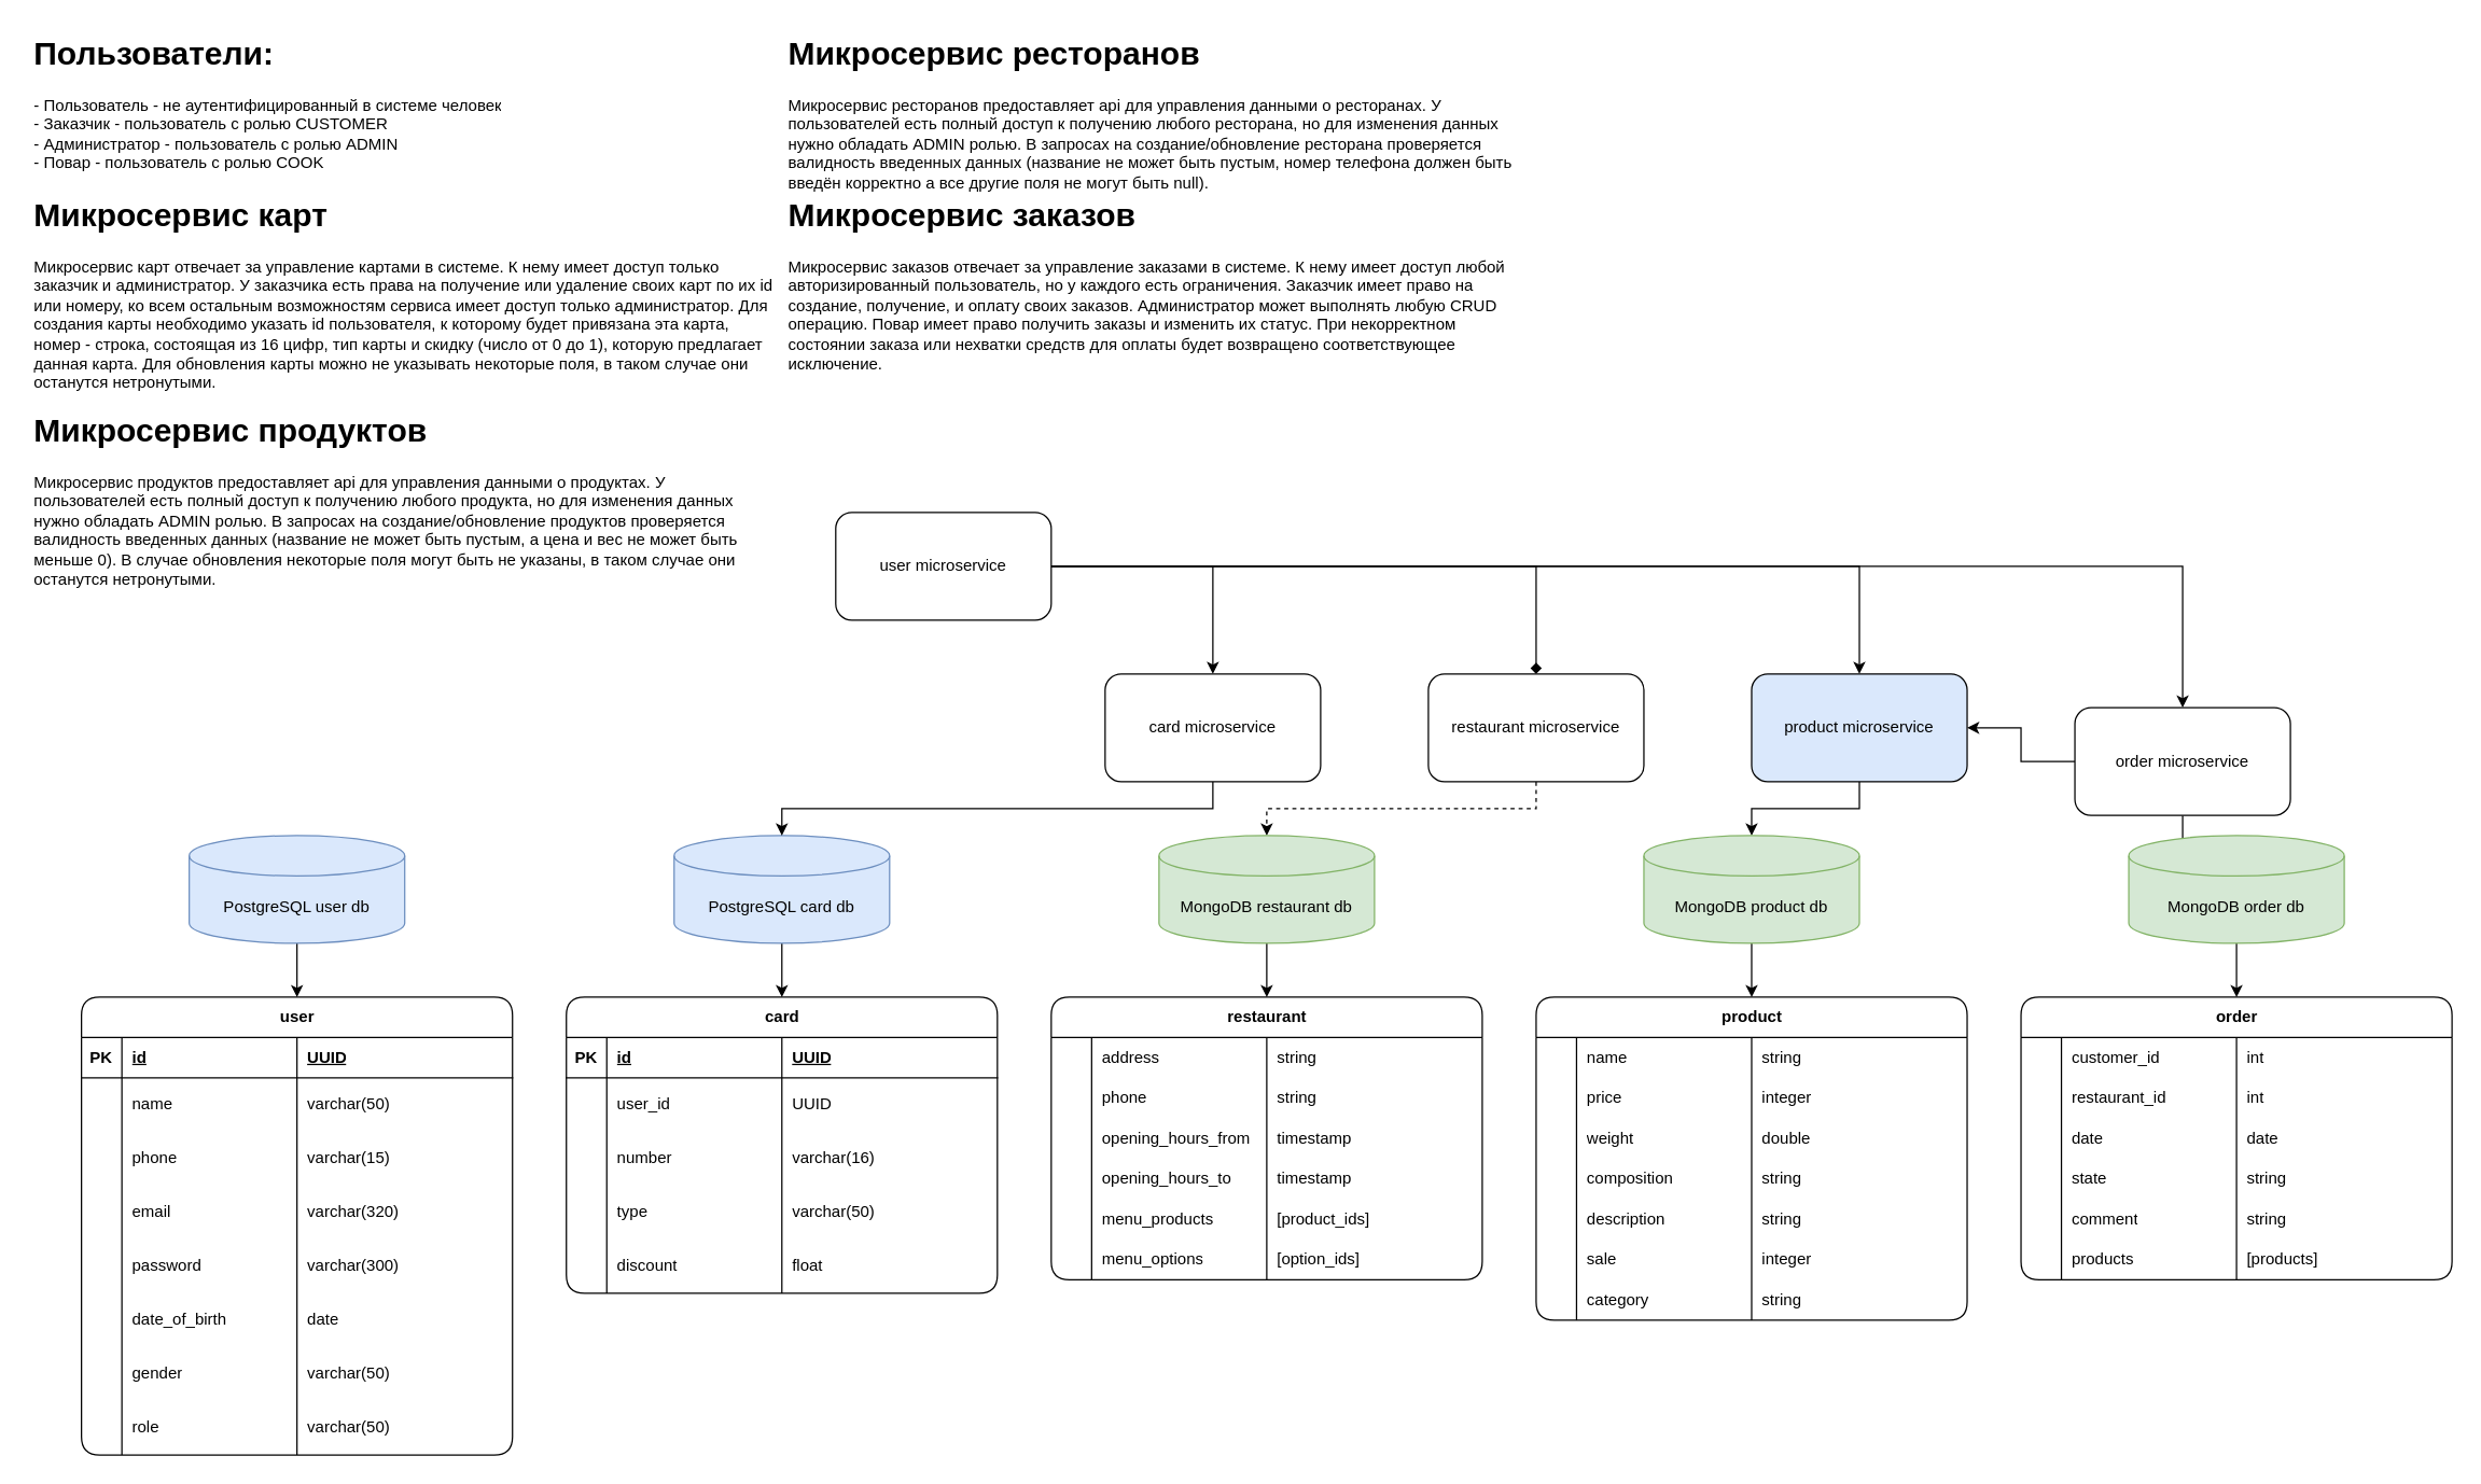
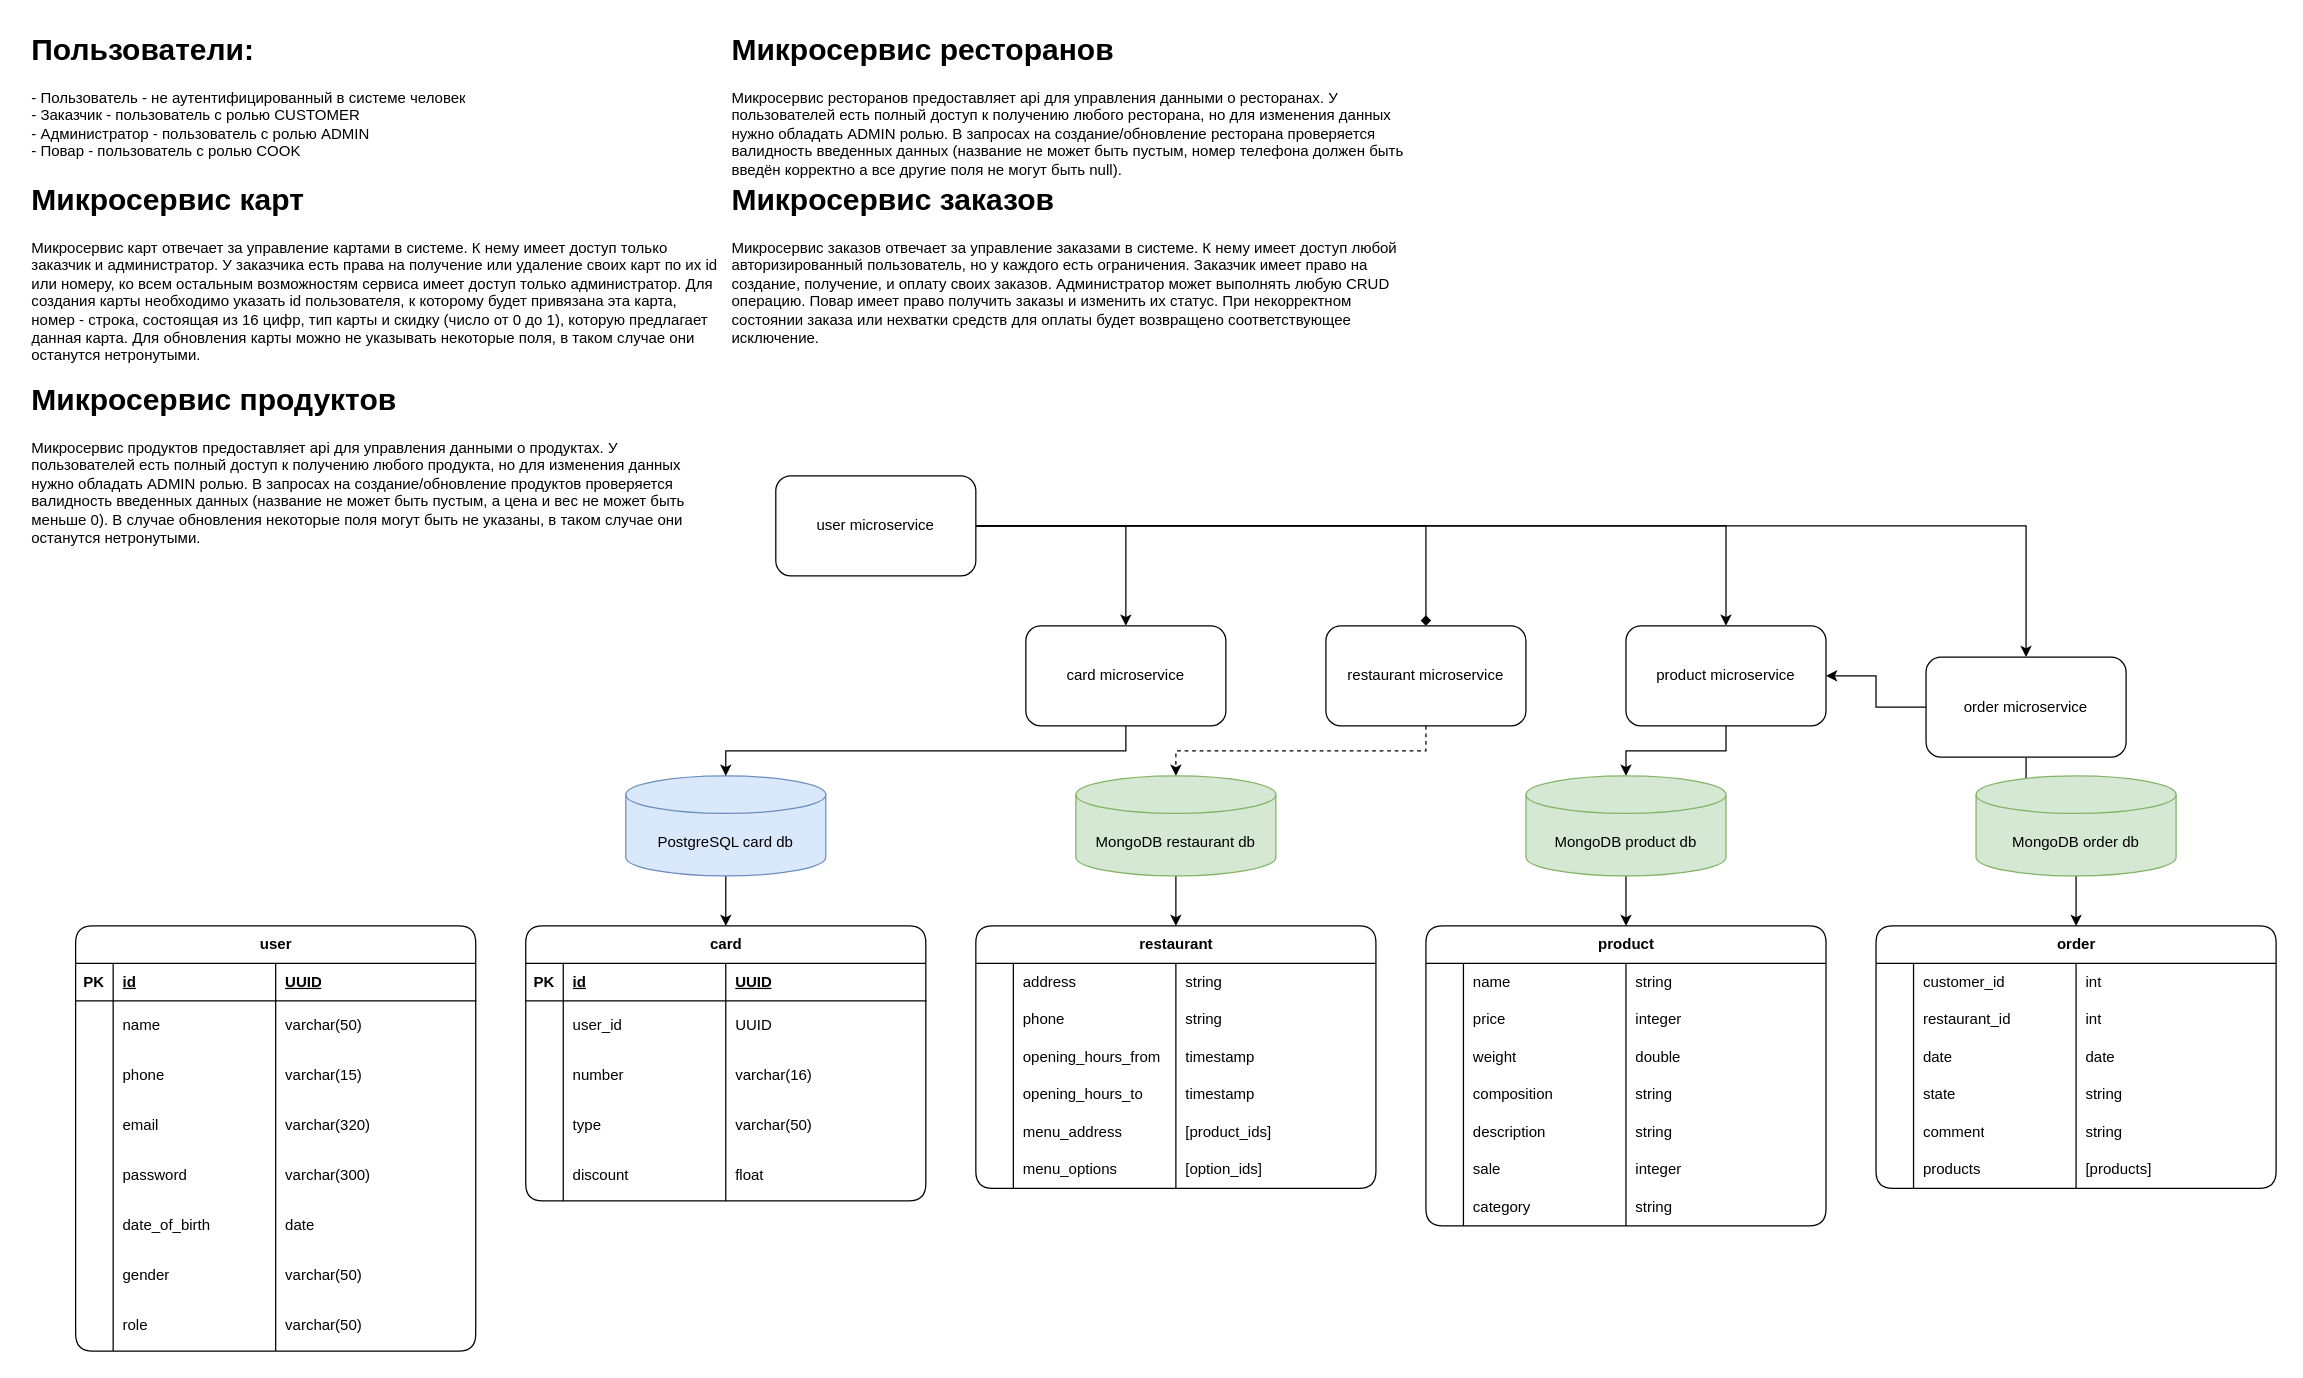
- <mxCell id="28" value="product microservice" style="rounded=1;whiteSpace=wrap;html=1;fillColor=#dae8fc;" parent="1" vertex="1"><mxGeometry x="1300" y="500" width="160" height="80" as="geometry" /></mxCell>
+ <mxCell id="28" value="product microservice" style="rounded=1;whiteSpace=wrap;html=1;" parent="1" vertex="1"><mxGeometry x="1300" y="500" width="160" height="80" as="geometry" /></mxCell>
- <mxCell id="18" value="PostgreSQL user db" style="shape=cylinder3;whiteSpace=wrap;html=1;boundedLbl=1;backgroundOutline=1;size=15;fillColor=#dae8fc;strokeColor=#6c8ebf;" parent="1" vertex="1"><mxGeometry x="140" y="620" width="160" height="80" as="geometry" /></mxCell>
- <mxCell id="17" style="edgeStyle=orthogonalEdgeStyle;rounded=0;orthogonalLoop=1;jettySize=auto;html=1;exitX=0.5;exitY=1;exitDx=0;exitDy=0;exitPerimeter=0;entryX=0.5;entryY=0;entryDx=0;entryDy=0;" parent="1" source="18" target="36" edge="1"><mxGeometry relative="1" as="geometry" /></mxCell>
- <mxCell id="109" value="menu_products" style="shape=partialRectangle;connectable=0;fillColor=none;top=0;left=0;bottom=0;right=0;align=left;spacingLeft=6;overflow=hidden;whiteSpace=wrap;html=1;" parent="107" vertex="1"><mxGeometry x="30" width="130" height="30" as="geometry"><mxRectangle width="130" height="30" as="alternateBounds" /></mxGeometry></mxCell>
+ <mxCell id="109" value="menu_address" style="shape=partialRectangle;connectable=0;fillColor=none;top=0;left=0;bottom=0;right=0;align=left;spacingLeft=6;overflow=hidden;whiteSpace=wrap;html=1;" parent="107" vertex="1"><mxGeometry x="30" width="130" height="30" as="geometry"><mxRectangle width="130" height="30" as="alternateBounds" /></mxGeometry></mxCell>
